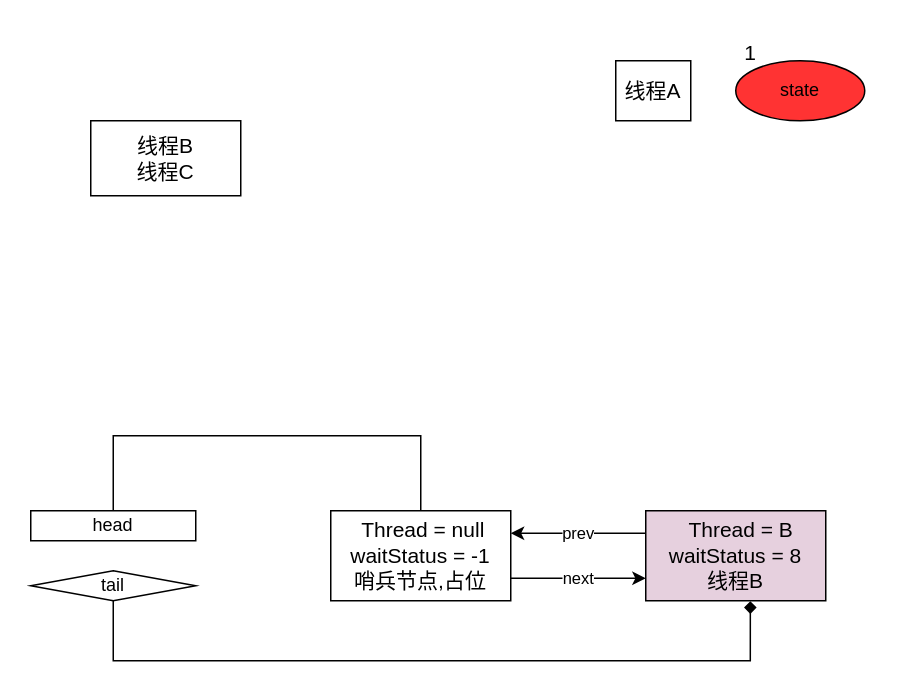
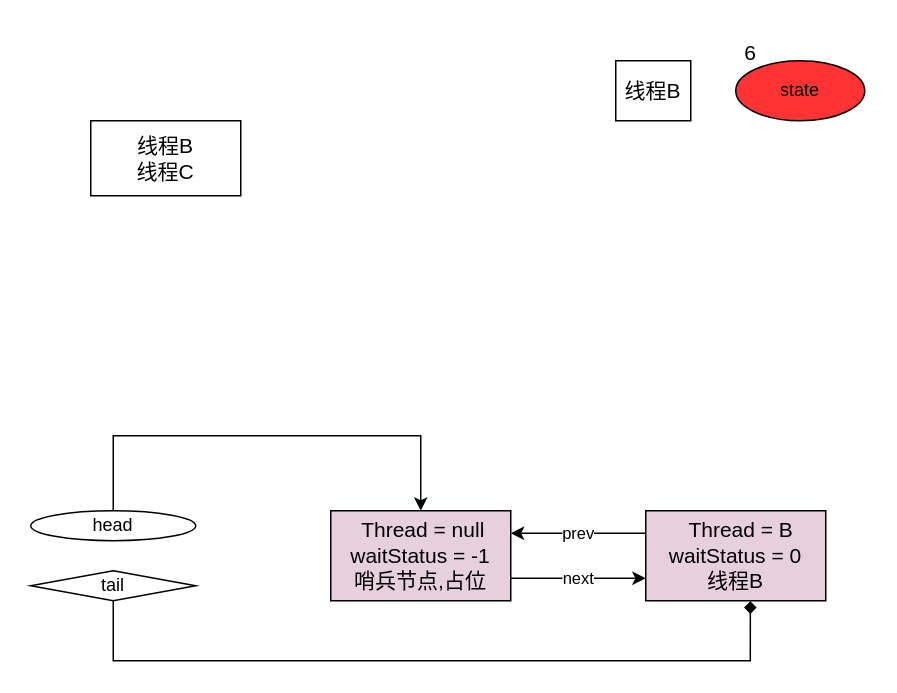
- <mxCell id="3" value="&lt;font style=&quot;font-size: 14px&quot;&gt;1&lt;/font&gt;" style="text;html=1;strokeColor=none;fillColor=none;align=center;verticalAlign=middle;whiteSpace=wrap;rounded=0;" parent="1" vertex="1"><mxGeometry x="470" y="20" width="60" height="30" as="geometry" /></mxCell>
+ <mxCell id="3" value="&lt;font style=&quot;font-size: 14px&quot;&gt;6&lt;/font&gt;" style="text;html=1;strokeColor=none;fillColor=none;align=center;verticalAlign=middle;whiteSpace=wrap;rounded=0;" parent="1" vertex="1"><mxGeometry x="470" y="20" width="60" height="30" as="geometry" /></mxCell>
- <mxCell id="5" value="线程A" style="rounded=0;whiteSpace=wrap;html=1;fontSize=14;fillColor=#FFFFFF;" parent="1" vertex="1"><mxGeometry x="410" y="40" width="50" height="40" as="geometry" /></mxCell>
+ <mxCell id="5" value="线程B" style="rounded=0;whiteSpace=wrap;html=1;fontSize=14;fillColor=#FFFFFF;" parent="1" vertex="1"><mxGeometry x="410" y="40" width="50" height="40" as="geometry" /></mxCell>
- <mxCell id="8" style="edgeStyle=orthogonalEdgeStyle;rounded=0;orthogonalLoop=1;jettySize=auto;html=1;exitX=0.5;exitY=0;exitDx=0;exitDy=0;entryX=0.5;entryY=0;entryDx=0;entryDy=0;endArrow=none;" edge="1" parent="1" source="9" target="7"><mxGeometry relative="1" as="geometry"><mxPoint x="75" y="280" as="targetPoint" /><Array as="points"><mxPoint x="75" y="290" /><mxPoint x="280" y="290" /></Array></mxGeometry></mxCell>
+ <mxCell id="8" style="edgeStyle=orthogonalEdgeStyle;rounded=0;orthogonalLoop=1;jettySize=auto;html=1;exitX=0.5;exitY=0;exitDx=0;exitDy=0;entryX=0.5;entryY=0;entryDx=0;entryDy=0;" edge="1" parent="1" source="9" target="7"><mxGeometry relative="1" as="geometry"><mxPoint x="75" y="280" as="targetPoint" /><Array as="points"><mxPoint x="75" y="290" /><mxPoint x="280" y="290" /></Array></mxGeometry></mxCell>
- <mxCell id="9" value="head" style="rounded=0;whiteSpace=wrap;html=1;" vertex="1" parent="1"><mxGeometry x="20" y="340" width="110" height="20" as="geometry" /></mxCell>
+ <mxCell id="9" value="head" style="ellipse;whiteSpace=wrap;html=1;" vertex="1" parent="1"><mxGeometry x="20" y="340" width="110" height="20" as="geometry" /></mxCell>
- <mxCell id="7" value="&amp;nbsp; Thread = null&lt;span style=&quot;white-space: pre&quot;&gt; &lt;/span&gt;&lt;br&gt;waitStatus = -1&lt;br&gt;哨兵节点,占位" style="rounded=0;whiteSpace=wrap;html=1;fontSize=14;fillColor=#ffffff;" parent="1" vertex="1"><mxGeometry x="220" y="340" width="120" height="60" as="geometry" /></mxCell>
+ <mxCell id="7" value="&amp;nbsp; Thread = null&lt;span style=&quot;white-space: pre&quot;&gt; &lt;/span&gt;&lt;br&gt;waitStatus = -1&lt;br&gt;哨兵节点,占位" style="rounded=0;whiteSpace=wrap;html=1;fontSize=14;fillColor=#E6D0DE;" parent="1" vertex="1"><mxGeometry x="220" y="340" width="120" height="60" as="geometry" /></mxCell>
- <mxCell id="13" value="&amp;nbsp; Thread = B&lt;br&gt;waitStatus = 8&lt;br&gt;线程B" style="rounded=0;whiteSpace=wrap;html=1;fontSize=14;fillColor=#E6D0DE;" vertex="1" parent="1"><mxGeometry x="430" y="340" width="120" height="60" as="geometry" /></mxCell>
+ <mxCell id="13" value="&amp;nbsp; Thread = B&lt;br&gt;waitStatus = 0&lt;br&gt;线程B" style="rounded=0;whiteSpace=wrap;html=1;fontSize=14;fillColor=#E6D0DE;" vertex="1" parent="1"><mxGeometry x="430" y="340" width="120" height="60" as="geometry" /></mxCell>
